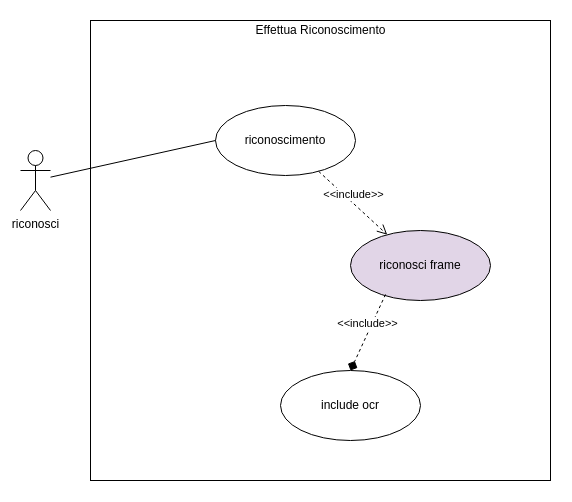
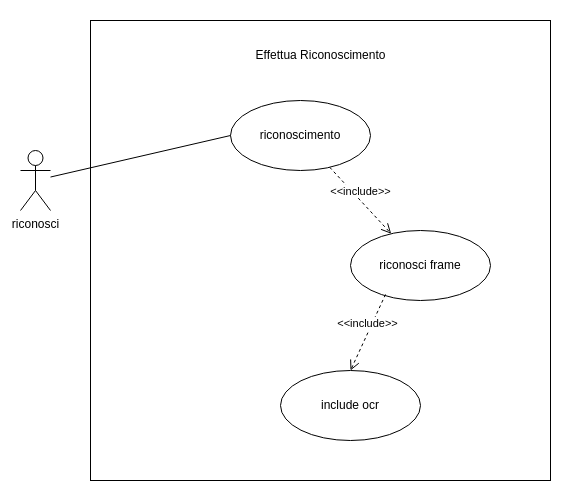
- <mxCell id="8" value="Effettua Riconoscimento" style="text;html=1;align=center;verticalAlign=middle;resizable=0;points=[];autosize=1;" parent="1" vertex="1"><mxGeometry x="245" y="20" width="150" height="20" as="geometry" /></mxCell>
+ <mxCell id="8" value="Effettua Riconoscimento" style="text;html=1;align=center;verticalAlign=middle;resizable=0;points=[];autosize=1;" parent="1" vertex="1"><mxGeometry x="245" y="45" width="150" height="20" as="geometry" /></mxCell>
- <mxCell id="3" value="riconoscimento" style="ellipse;whiteSpace=wrap;html=1;" parent="1" vertex="1"><mxGeometry x="215" y="105" width="140" height="70" as="geometry" /></mxCell>
+ <mxCell id="3" value="riconoscimento" style="ellipse;whiteSpace=wrap;html=1;" parent="1" vertex="1"><mxGeometry x="230" y="100" width="140" height="70" as="geometry" /></mxCell>
- <mxCell id="4" value="riconosci frame" style="ellipse;whiteSpace=wrap;html=1;fillColor=#e1d5e7;" parent="1" vertex="1"><mxGeometry x="350" y="230" width="140" height="70" as="geometry" /></mxCell>
+ <mxCell id="4" value="riconosci frame" style="ellipse;whiteSpace=wrap;html=1;" parent="1" vertex="1"><mxGeometry x="350" y="230" width="140" height="70" as="geometry" /></mxCell>
- <mxCell id="9" value="&amp;lt;&amp;lt;include&amp;gt;&amp;gt;" style="html=1;verticalAlign=bottom;endArrow=diamond;dashed=1;endSize=8;exitX=0.25;exitY=0.914;exitDx=0;exitDy=0;exitPerimeter=0;entryX=0.5;entryY=0;entryDx=0;entryDy=0;" parent="1" source="4" target="5" edge="1"><mxGeometry relative="1" as="geometry"><mxPoint x="380" y="330" as="sourcePoint" /><mxPoint x="300" y="330" as="targetPoint" /></mxGeometry></mxCell>
+ <mxCell id="9" value="&amp;lt;&amp;lt;include&amp;gt;&amp;gt;" style="html=1;verticalAlign=bottom;endArrow=open;dashed=1;endSize=8;exitX=0.25;exitY=0.914;exitDx=0;exitDy=0;exitPerimeter=0;entryX=0.5;entryY=0;entryDx=0;entryDy=0;" parent="1" source="4" target="5" edge="1"><mxGeometry relative="1" as="geometry"><mxPoint x="380" y="330" as="sourcePoint" /><mxPoint x="300" y="330" as="targetPoint" /></mxGeometry></mxCell>
